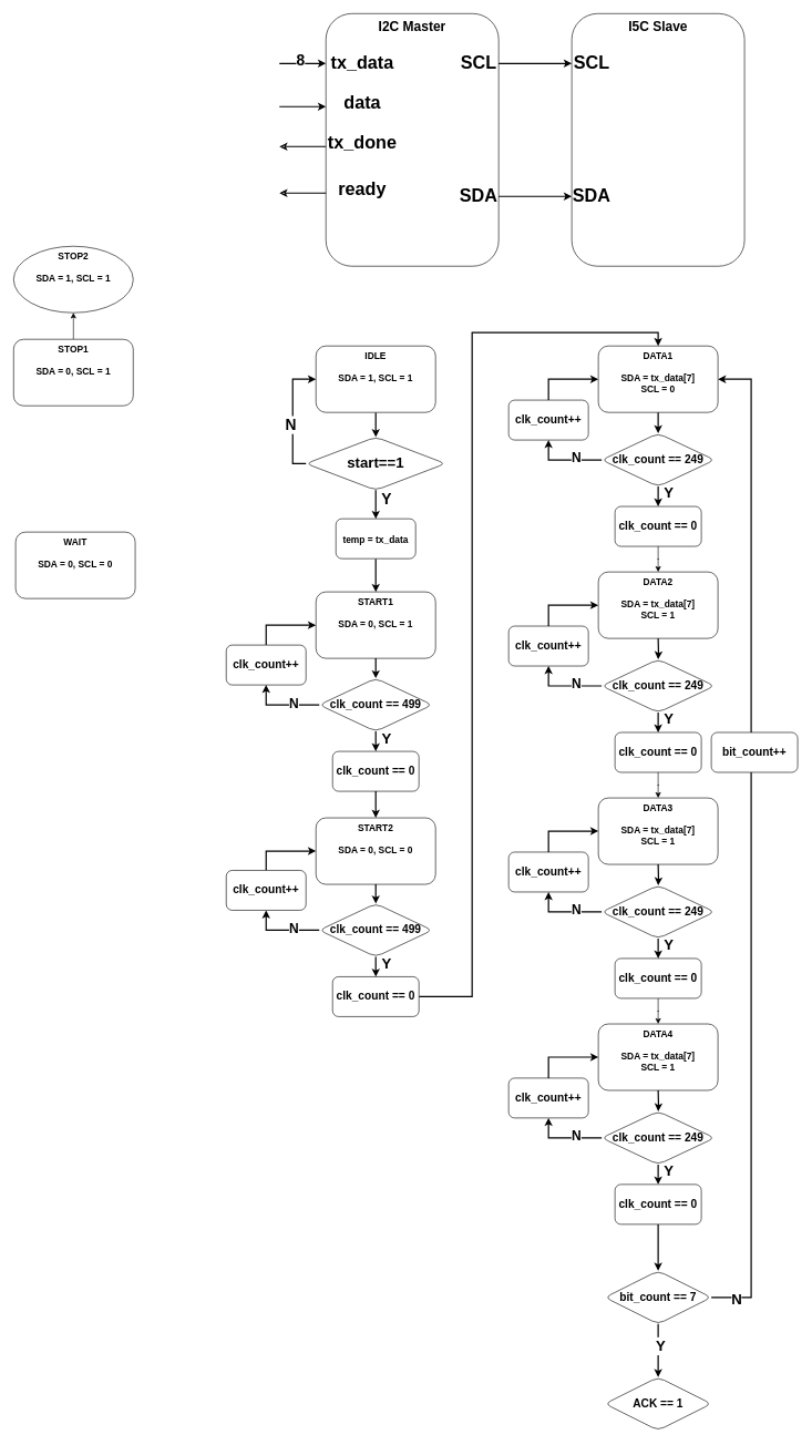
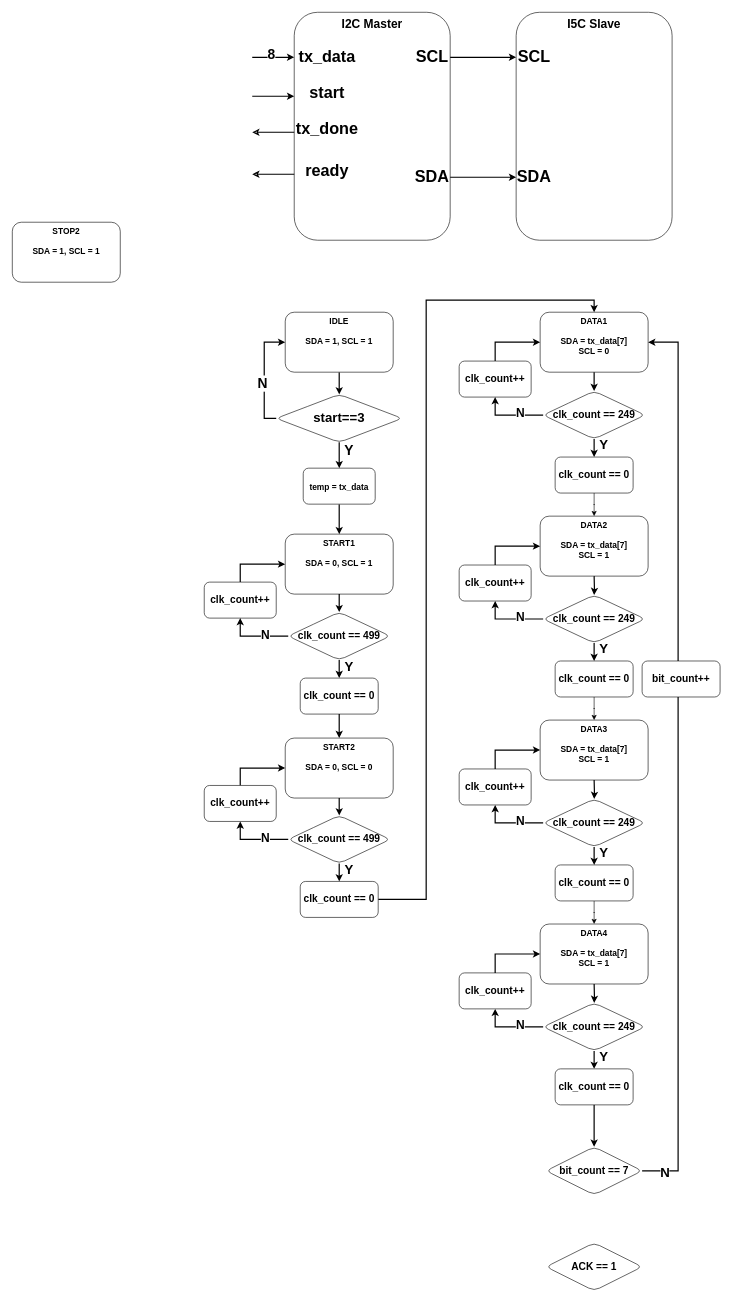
- <mxCell id="24" value="&lt;span style=&quot;font-size: 27px;&quot;&gt;&lt;b&gt;data&lt;/b&gt;&lt;/span&gt;" style="text;html=1;align=center;verticalAlign=middle;whiteSpace=wrap;rounded=0;" vertex="1" parent="1"><mxGeometry x="490" y="140" width="110" height="30" as="geometry" /></mxCell>
+ <mxCell id="24" value="&lt;span style=&quot;font-size: 27px;&quot;&gt;&lt;b&gt;start&lt;/b&gt;&lt;/span&gt;" style="text;html=1;align=center;verticalAlign=middle;whiteSpace=wrap;rounded=0;" vertex="1" parent="1"><mxGeometry x="490" y="140" width="110" height="30" as="geometry" /></mxCell>
- <mxCell id="7" value="STOP2&lt;br&gt;&lt;div&gt;&lt;br&gt;&lt;/div&gt;&lt;div&gt;SDA = 1, SCL = 1&lt;/div&gt;" style="ellipse;whiteSpace=wrap;html=1;align=center;verticalAlign=top;fontStyle=1;fontSize=14;" vertex="1" parent="1"><mxGeometry x="20" y="370" width="180" height="100" as="geometry" /></mxCell>
+ <mxCell id="7" value="STOP2&lt;br&gt;&lt;div&gt;&lt;br&gt;&lt;/div&gt;&lt;div&gt;SDA = 1, SCL = 1&lt;/div&gt;" style="rounded=1;whiteSpace=wrap;html=1;align=center;verticalAlign=top;fontStyle=1;fontSize=14;" vertex="1" parent="1"><mxGeometry x="20" y="370" width="180" height="100" as="geometry" /></mxCell>
- <mxCell id="8" value="" style="edgeStyle=orthogonalEdgeStyle;rounded=0;orthogonalLoop=1;jettySize=auto;html=1;" edge="1" parent="1" source="9" target="7"><mxGeometry relative="1" as="geometry" /></mxCell>
- <mxCell id="9" value="STOP1&lt;br&gt;&lt;div&gt;&lt;br&gt;&lt;/div&gt;&lt;div&gt;SDA = 0, SCL = 1&lt;/div&gt;" style="rounded=1;whiteSpace=wrap;html=1;align=center;verticalAlign=top;fontStyle=1;fontSize=14;" vertex="1" parent="1"><mxGeometry x="20" y="510" width="180" height="100" as="geometry" /></mxCell>
- <mxCell id="36" value="start==1" style="rhombus;whiteSpace=wrap;html=1;fontSize=22;verticalAlign=middle;rounded=1;fontStyle=1;" vertex="1" parent="1"><mxGeometry x="460" y="657" width="210" height="80" as="geometry" /></mxCell>
+ <mxCell id="36" value="start==3" style="rhombus;whiteSpace=wrap;html=1;fontSize=22;verticalAlign=middle;rounded=1;fontStyle=1;" vertex="1" parent="1"><mxGeometry x="460" y="657" width="210" height="80" as="geometry" /></mxCell>
- <mxCell id="10" value="WAIT&lt;br&gt;&lt;div&gt;&lt;br&gt;&lt;/div&gt;&lt;div&gt;SDA = 0, SCL = 0&lt;/div&gt;" style="rounded=1;whiteSpace=wrap;html=1;align=center;verticalAlign=top;fontStyle=1;fontSize=14;" vertex="1" parent="1"><mxGeometry x="23" y="800" width="180" height="100" as="geometry" /></mxCell>
- <mxCell id="100" value="" style="edgeStyle=orthogonalEdgeStyle;rounded=0;orthogonalLoop=1;jettySize=auto;html=1;strokeWidth=2;" edge="1" parent="1" source="102" target="104"><mxGeometry relative="1" as="geometry" /></mxCell>
- <mxCell id="101" value="Y" style="edgeLabel;html=1;align=center;verticalAlign=middle;resizable=0;points=[];fontStyle=1;fontSize=22;" vertex="1" connectable="0" parent="100"><mxGeometry x="-0.163" y="3" relative="1" as="geometry"><mxPoint as="offset" /></mxGeometry></mxCell>
